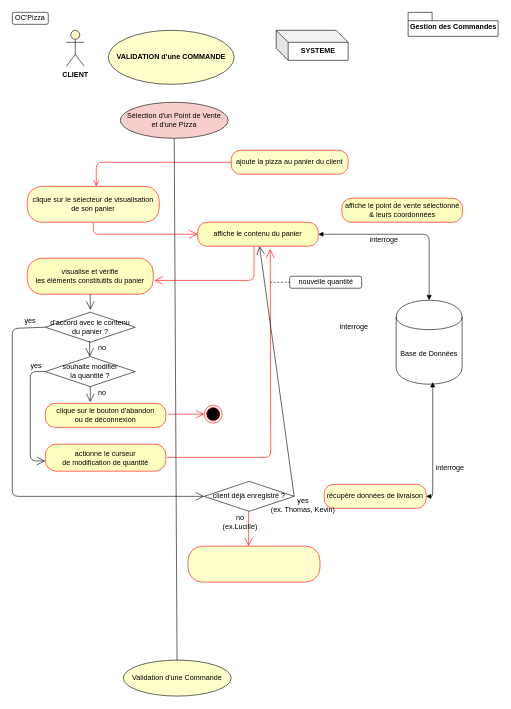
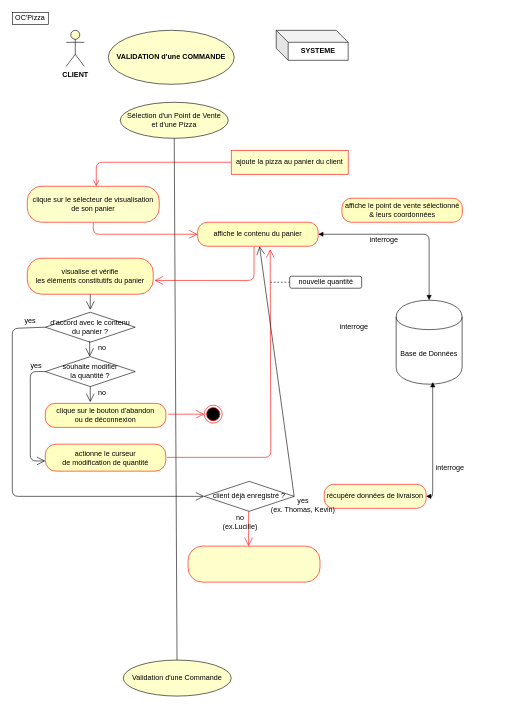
- <mxCell id="2" value="OC'Pizza" style="rounded=1;whiteSpace=wrap;html=1;" parent="1" vertex="1"><mxGeometry x="20" y="20" width="60" height="20" as="geometry" /></mxCell>
+ <mxCell id="2" value="OC'Pizza" style="whiteSpace=wrap;html=1;rounded=0;" parent="1" vertex="1"><mxGeometry x="20" y="20" width="60" height="20" as="geometry" /></mxCell>
- <mxCell id="6" value="Gestion des Commandes" style="shape=folder;fontStyle=1;spacingTop=10;tabWidth=40;tabHeight=14;tabPosition=left;html=1;" parent="1" vertex="1"><mxGeometry x="680" y="20" width="150" height="40" as="geometry" /></mxCell>
- <mxCell id="12" value="Sélection d'un Point de Vente&lt;br&gt;et d'une Pizza" style="ellipse;whiteSpace=wrap;html=1;fillColor=#f8cecc;" parent="1" vertex="1"><mxGeometry x="200" y="170" width="180" height="60" as="geometry" /></mxCell>
+ <mxCell id="12" value="Sélection d'un Point de Vente&lt;br&gt;et d'une Pizza" style="ellipse;whiteSpace=wrap;html=1;fillColor=#FFFFCC;" parent="1" vertex="1"><mxGeometry x="200" y="170" width="180" height="60" as="geometry" /></mxCell>
- <mxCell id="7" value="ajoute la pizza au panier du client" style="rounded=1;whiteSpace=wrap;html=1;arcSize=40;fontColor=#000000;fillColor=#FFFFCC;strokeColor=#ff0000;" parent="1" vertex="1"><mxGeometry x="385" y="250" width="195" height="40" as="geometry" /></mxCell>
+ <mxCell id="7" value="ajoute la pizza au panier du client" style="whiteSpace=wrap;html=1;arcSize=40;fontColor=#000000;fillColor=#FFFFCC;strokeColor=#ff0000;rounded=0;" parent="1" vertex="1"><mxGeometry x="385" y="250" width="195" height="40" as="geometry" /></mxCell>
